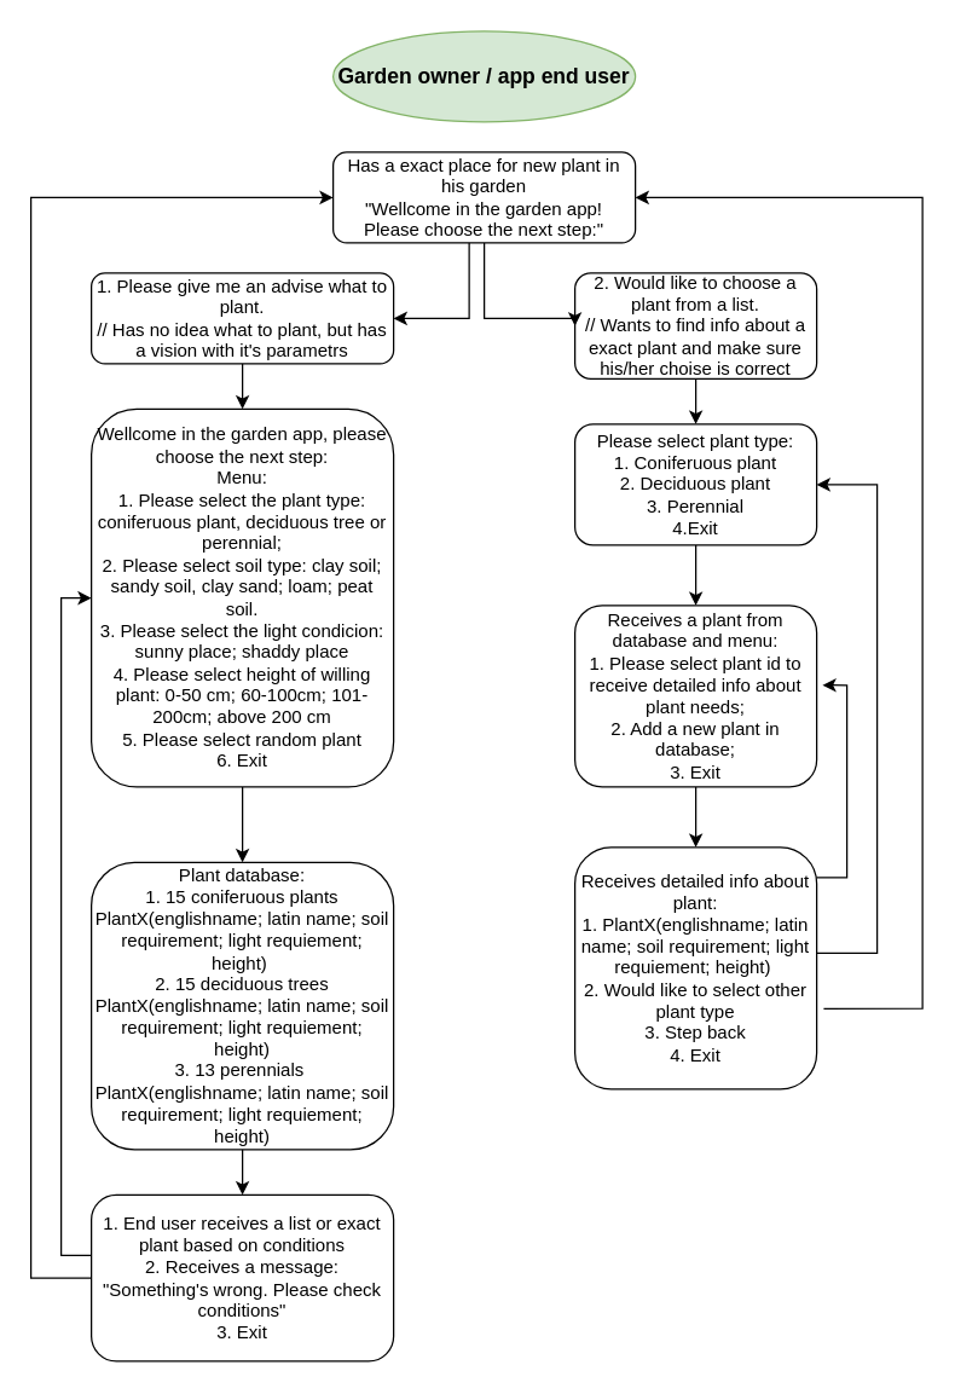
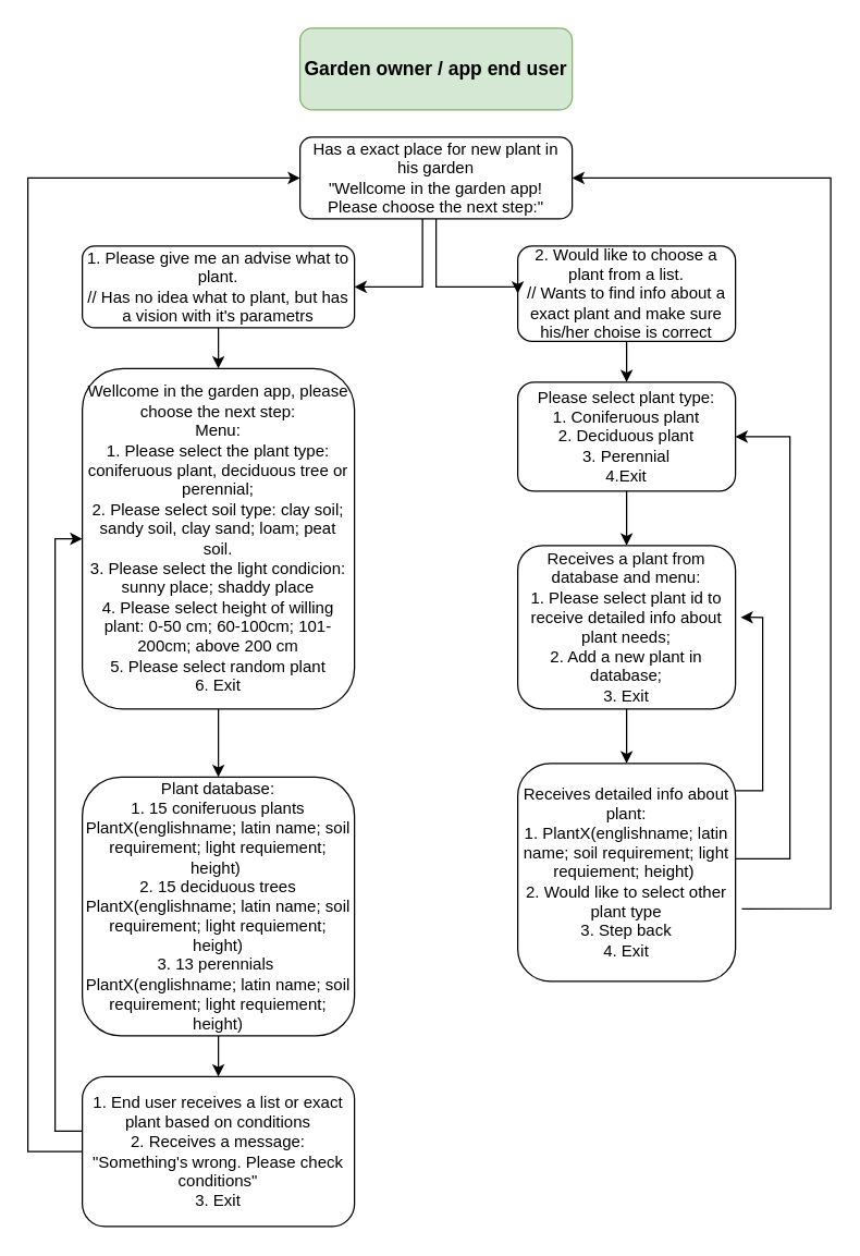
- <mxCell id="2" value="Garden owner / app end user" style="ellipse;whiteSpace=wrap;html=1;fillColor=#d5e8d4;strokeColor=#82b366;fontStyle=1;fontSize=14;" vertex="1" parent="1"><mxGeometry x="220" y="20" width="200" height="60" as="geometry" /></mxCell>
+ <mxCell id="2" value="Garden owner / app end user" style="rounded=1;whiteSpace=wrap;html=1;fillColor=#d5e8d4;strokeColor=#82b366;fontStyle=1;fontSize=14;" vertex="1" parent="1"><mxGeometry x="220" y="20" width="200" height="60" as="geometry" /></mxCell>
